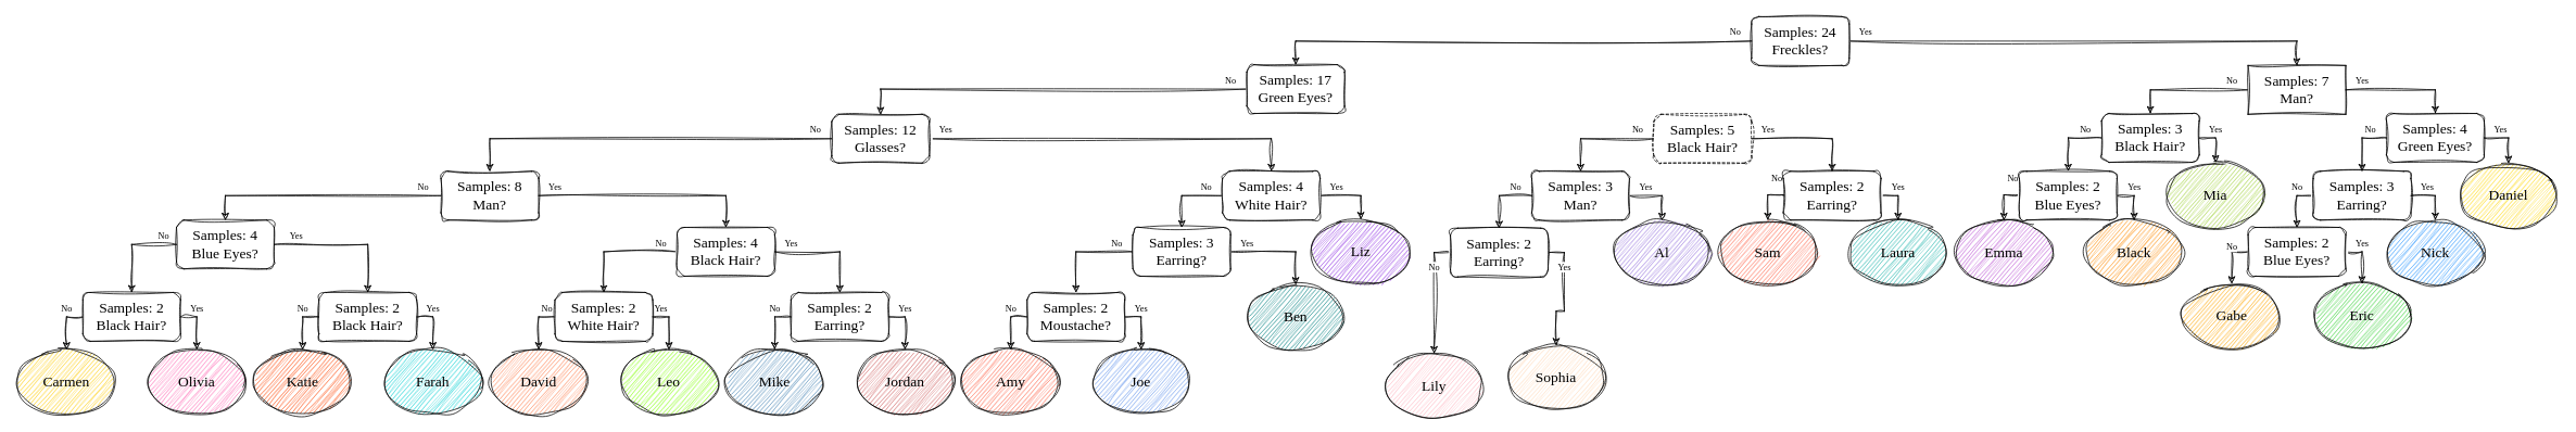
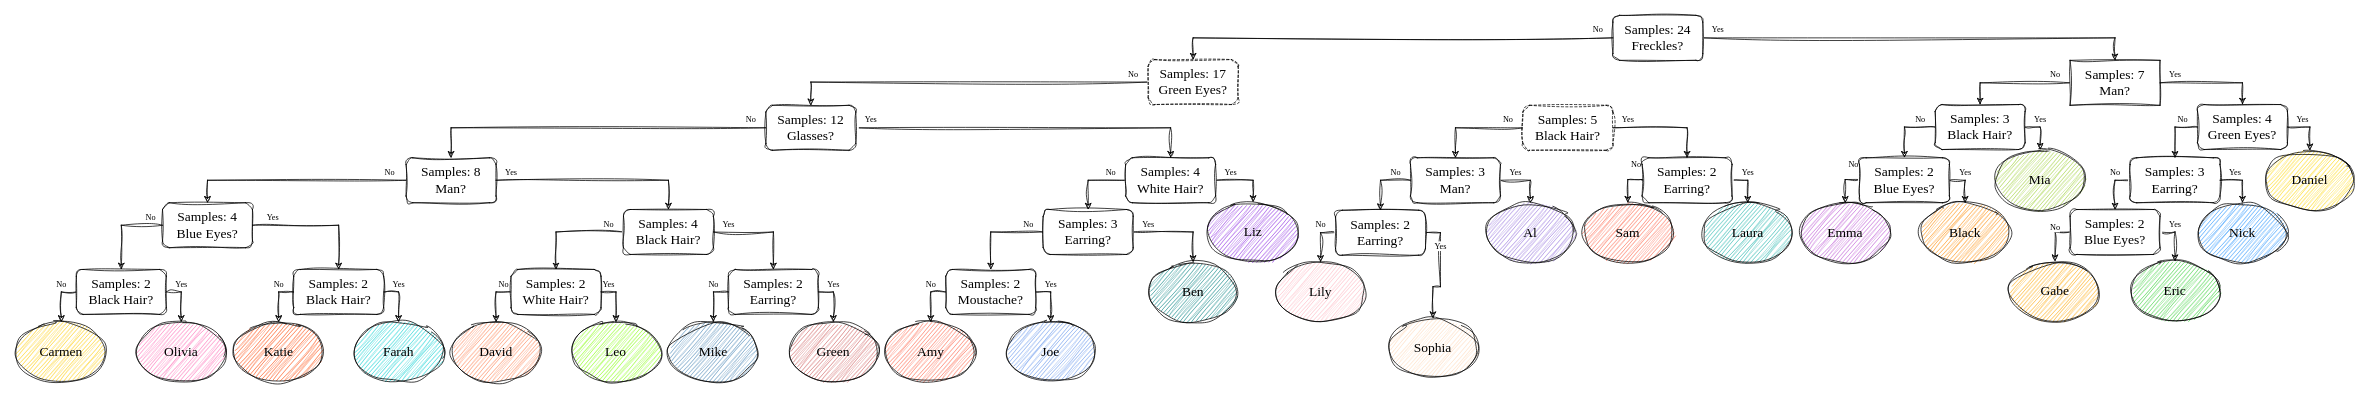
- <mxCell id="65" value="&lt;span style=&quot;font-size: 18px; background-color: initial;&quot;&gt;Samples: 17&lt;/span&gt;&lt;div&gt;&lt;span style=&quot;font-size: 18px;&quot;&gt;Green Eyes?&lt;/span&gt;&lt;/div&gt;" style="rounded=1;whiteSpace=wrap;html=1;hachureGap=4;fontFamily=Architects Daughter;fontSource=https%3A%2F%2Ffonts.googleapis.com%2Fcss%3Ffamily%3DArchitects%2BDaughter;sketch=1;curveFitting=1;jiggle=2;" parent="1" vertex="1"><mxGeometry x="1530" y="79" width="120" height="60" as="geometry" /></mxCell>
+ <mxCell id="65" value="&lt;span style=&quot;font-size: 18px; background-color: initial;&quot;&gt;Samples: 17&lt;/span&gt;&lt;div&gt;&lt;span style=&quot;font-size: 18px;&quot;&gt;Green Eyes?&lt;/span&gt;&lt;/div&gt;" style="rounded=1;whiteSpace=wrap;html=1;hachureGap=4;fontFamily=Architects Daughter;fontSource=https%3A%2F%2Ffonts.googleapis.com%2Fcss%3Ffamily%3DArchitects%2BDaughter;sketch=1;curveFitting=1;jiggle=2;dashed=1;" parent="1" vertex="1"><mxGeometry x="1530" y="79" width="120" height="60" as="geometry" /></mxCell>
- <mxCell id="21" value="&lt;span style=&quot;font-size: 18px;&quot;&gt;Jordan&lt;/span&gt;" style="ellipse;whiteSpace=wrap;html=1;hachureGap=4;fontFamily=Architects Daughter;fontSource=https%3A%2F%2Ffonts.googleapis.com%2Fcss%3Ffamily%3DArchitects%2BDaughter;sketch=1;curveFitting=1;jiggle=2;fillColor=#CD5C5C;" parent="1" vertex="1"><mxGeometry x="1050" y="429" width="120" height="80" as="geometry" /></mxCell>
+ <mxCell id="21" value="&lt;span style=&quot;font-size: 18px;&quot;&gt;Green&lt;/span&gt;" style="ellipse;whiteSpace=wrap;html=1;hachureGap=4;fontFamily=Architects Daughter;fontSource=https%3A%2F%2Ffonts.googleapis.com%2Fcss%3Ffamily%3DArchitects%2BDaughter;sketch=1;curveFitting=1;jiggle=2;fillColor=#CD5C5C;" parent="1" vertex="1"><mxGeometry x="1050" y="429" width="120" height="80" as="geometry" /></mxCell>
- <mxCell id="40" value="&lt;span style=&quot;font-size: 18px;&quot;&gt;Lily&lt;/span&gt;" style="ellipse;whiteSpace=wrap;html=1;hachureGap=4;fontFamily=Architects Daughter;fontSource=https%3A%2F%2Ffonts.googleapis.com%2Fcss%3Ffamily%3DArchitects%2BDaughter;sketch=1;curveFitting=1;jiggle=2;fillColor=#FFB6C1;" parent="1" vertex="1"><mxGeometry x="1700" y="434" width="120" height="80" as="geometry" /></mxCell>
+ <mxCell id="40" value="&lt;span style=&quot;font-size: 18px;&quot;&gt;Lily&lt;/span&gt;" style="ellipse;whiteSpace=wrap;html=1;hachureGap=4;fontFamily=Architects Daughter;fontSource=https%3A%2F%2Ffonts.googleapis.com%2Fcss%3Ffamily%3DArchitects%2BDaughter;sketch=1;curveFitting=1;jiggle=2;fillColor=#FFB6C1;" parent="1" vertex="1"><mxGeometry x="1700" y="349" width="120" height="80" as="geometry" /></mxCell>
